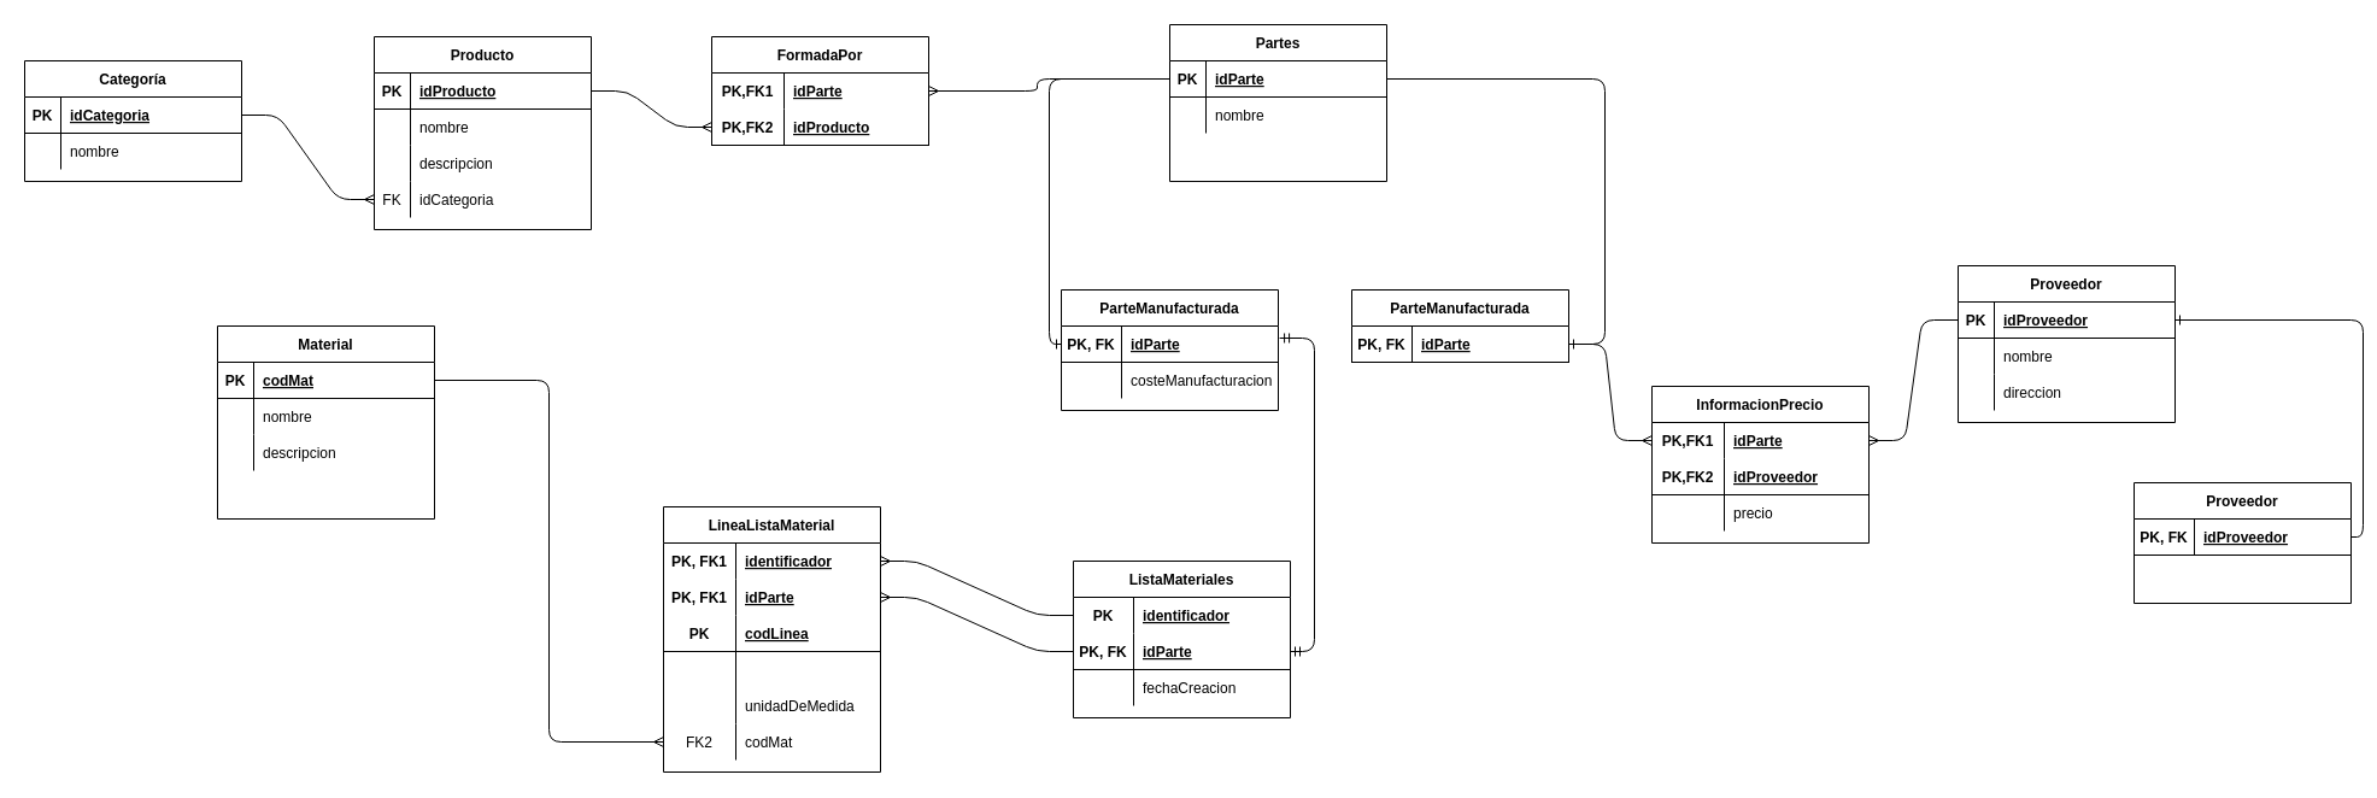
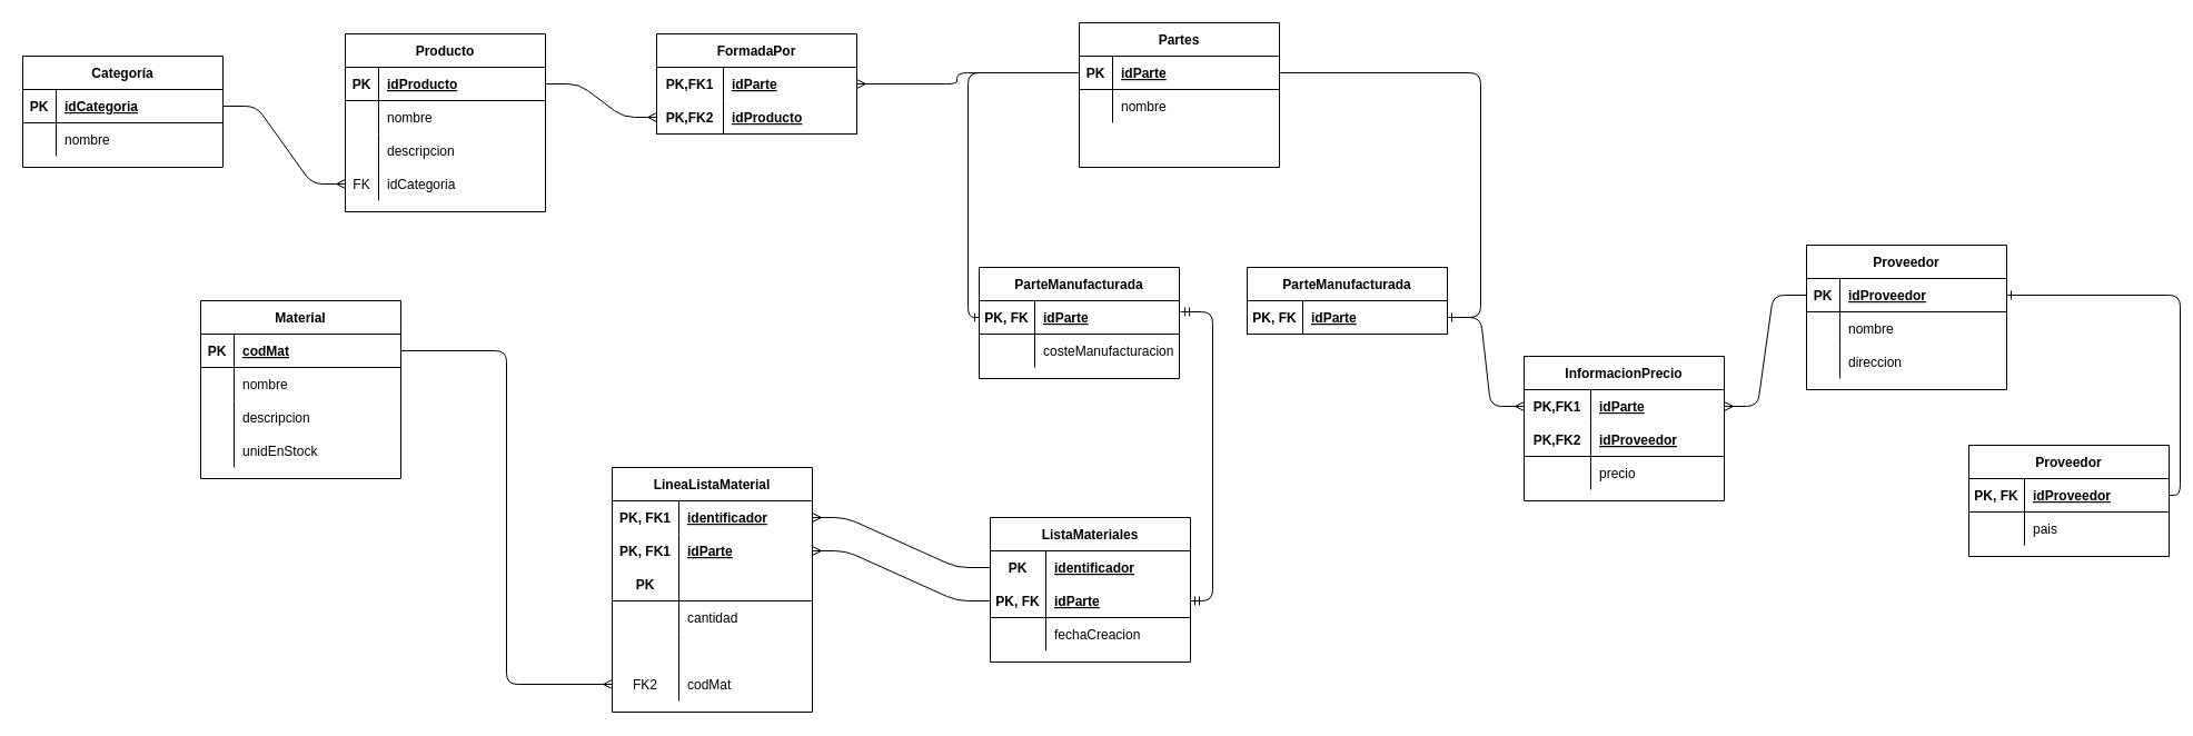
+ <mxCell id="126" value="unidEnStock" style="shape=partialRectangle;connectable=0;fillColor=none;top=0;left=0;bottom=0;right=0;align=left;spacingLeft=6;overflow=hidden;" vertex="1" parent="124"><mxGeometry x="30" width="150" height="30" as="geometry" /></mxCell>
+ <mxCell id="82" value="pais" style="shape=partialRectangle;connectable=0;fillColor=none;top=0;left=0;bottom=0;right=0;align=left;spacingLeft=6;overflow=hidden;" vertex="1" parent="80"><mxGeometry x="50" width="130" height="30" as="geometry" /></mxCell>
- <mxCell id="104" value="codLinea" style="shape=partialRectangle;connectable=0;fillColor=none;top=0;left=0;bottom=0;right=0;align=left;spacingLeft=6;fontStyle=5;overflow=hidden;" vertex="1" parent="102"><mxGeometry x="60" width="120" height="30" as="geometry" /></mxCell>
+ <mxCell id="107" value="cantidad" style="shape=partialRectangle;connectable=0;fillColor=none;top=0;left=0;bottom=0;right=0;align=left;spacingLeft=6;overflow=hidden;" vertex="1" parent="105"><mxGeometry x="60" width="120" height="30" as="geometry" /></mxCell>
- <mxCell id="110" value="unidadDeMedida" style="shape=partialRectangle;connectable=0;fillColor=none;top=0;left=0;bottom=0;right=0;align=left;spacingLeft=6;overflow=hidden;" vertex="1" parent="108"><mxGeometry x="60" width="120" height="30" as="geometry" /></mxCell>
